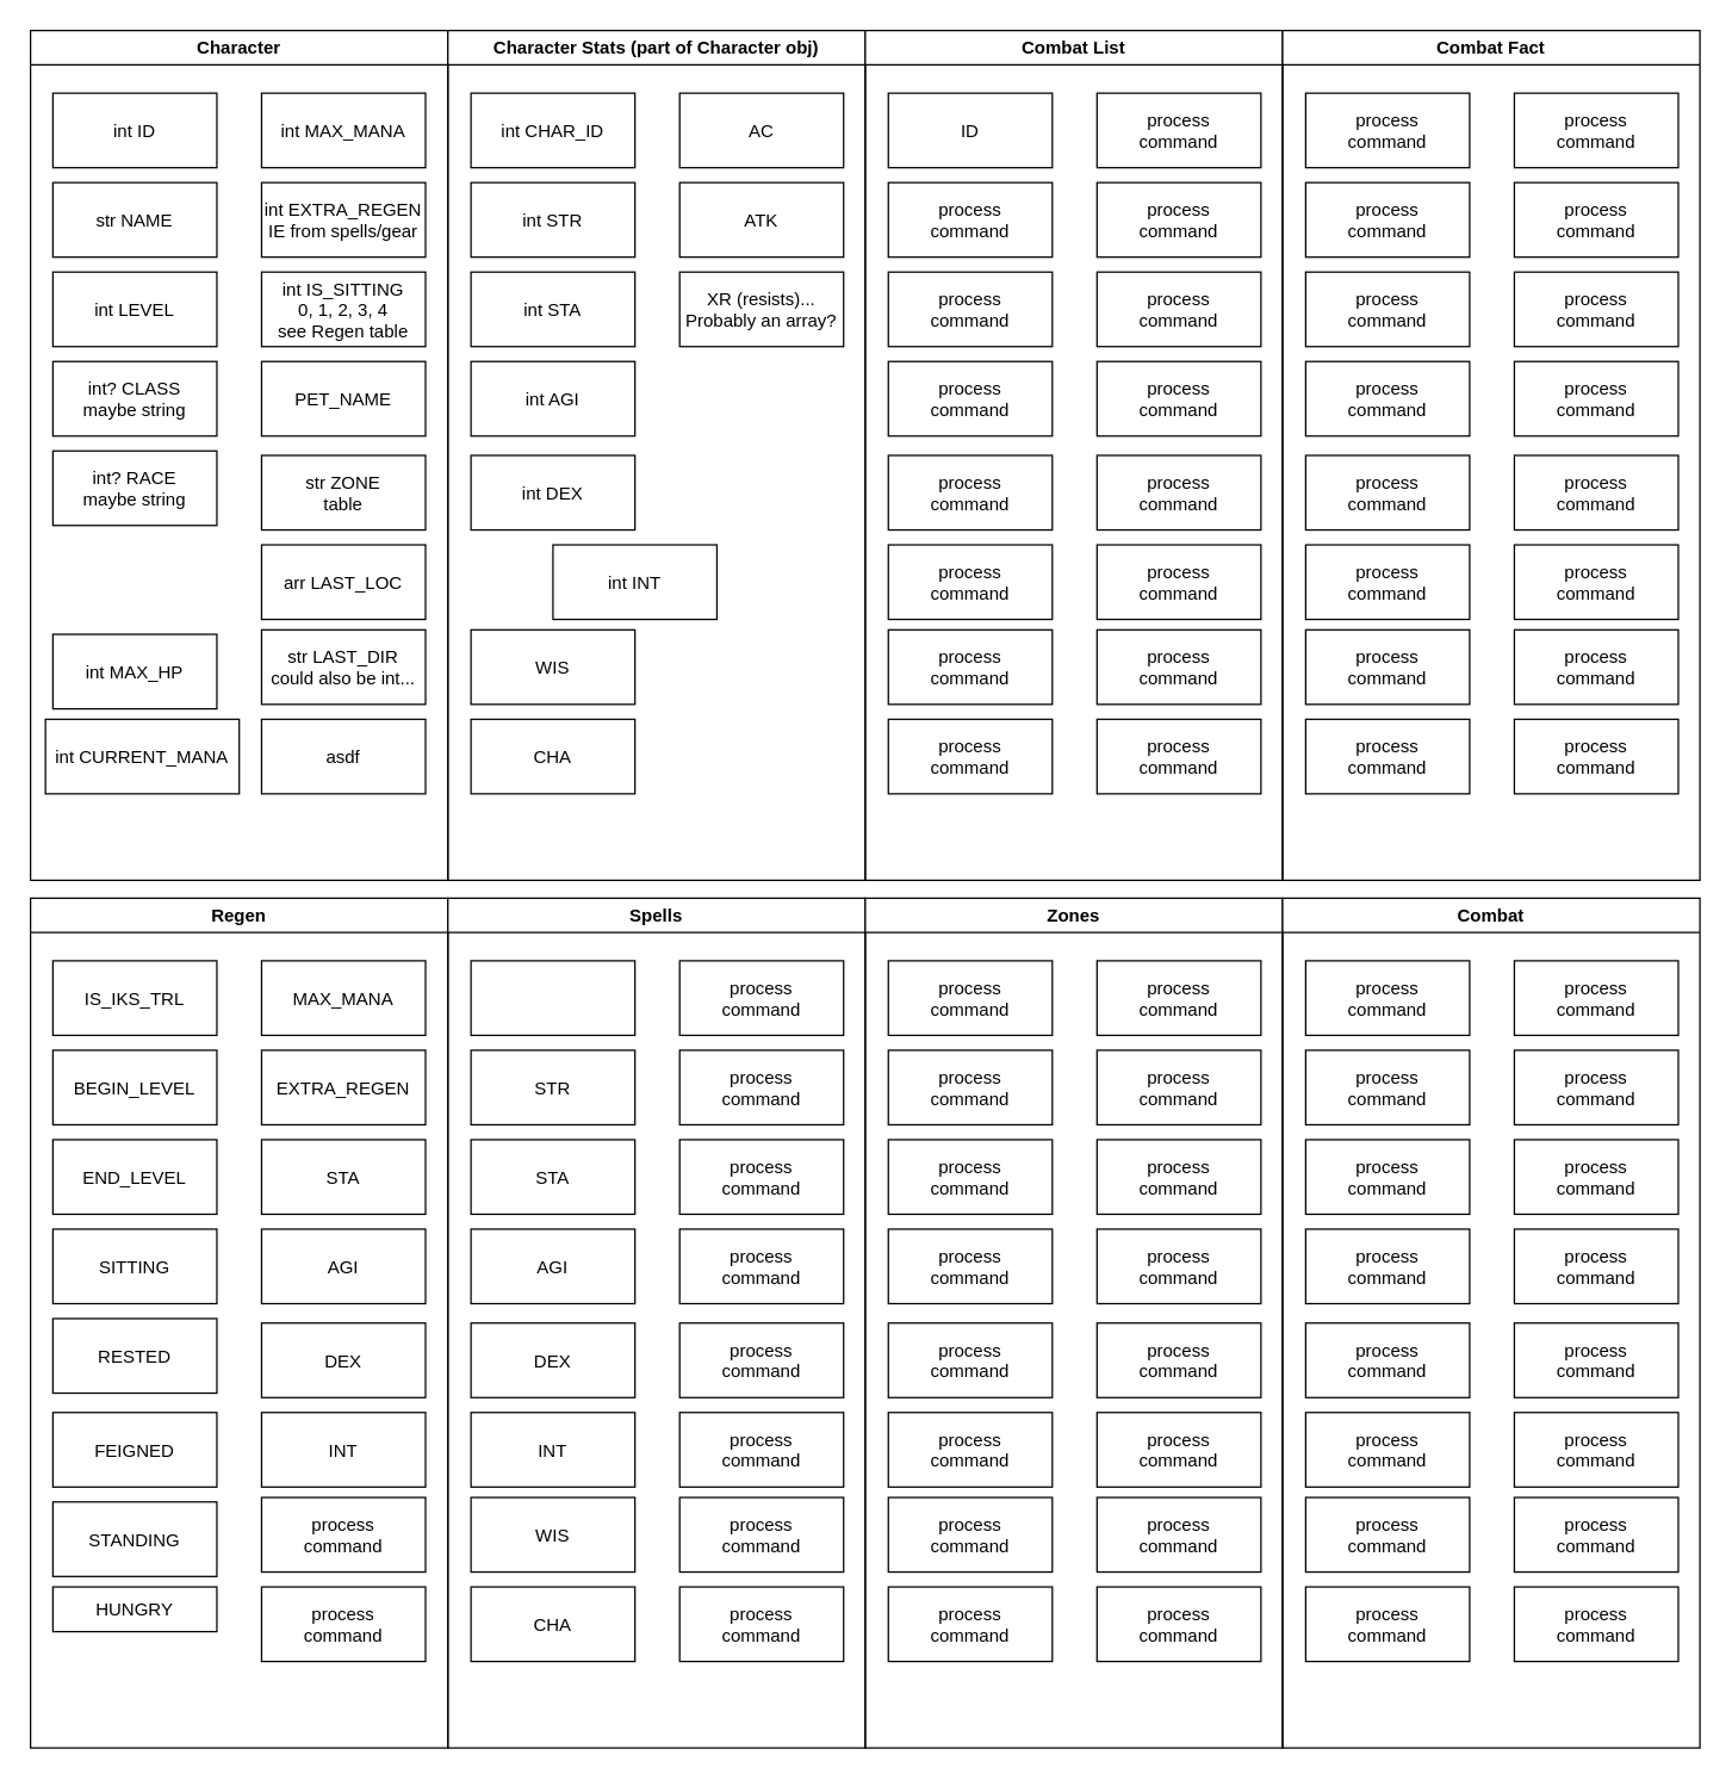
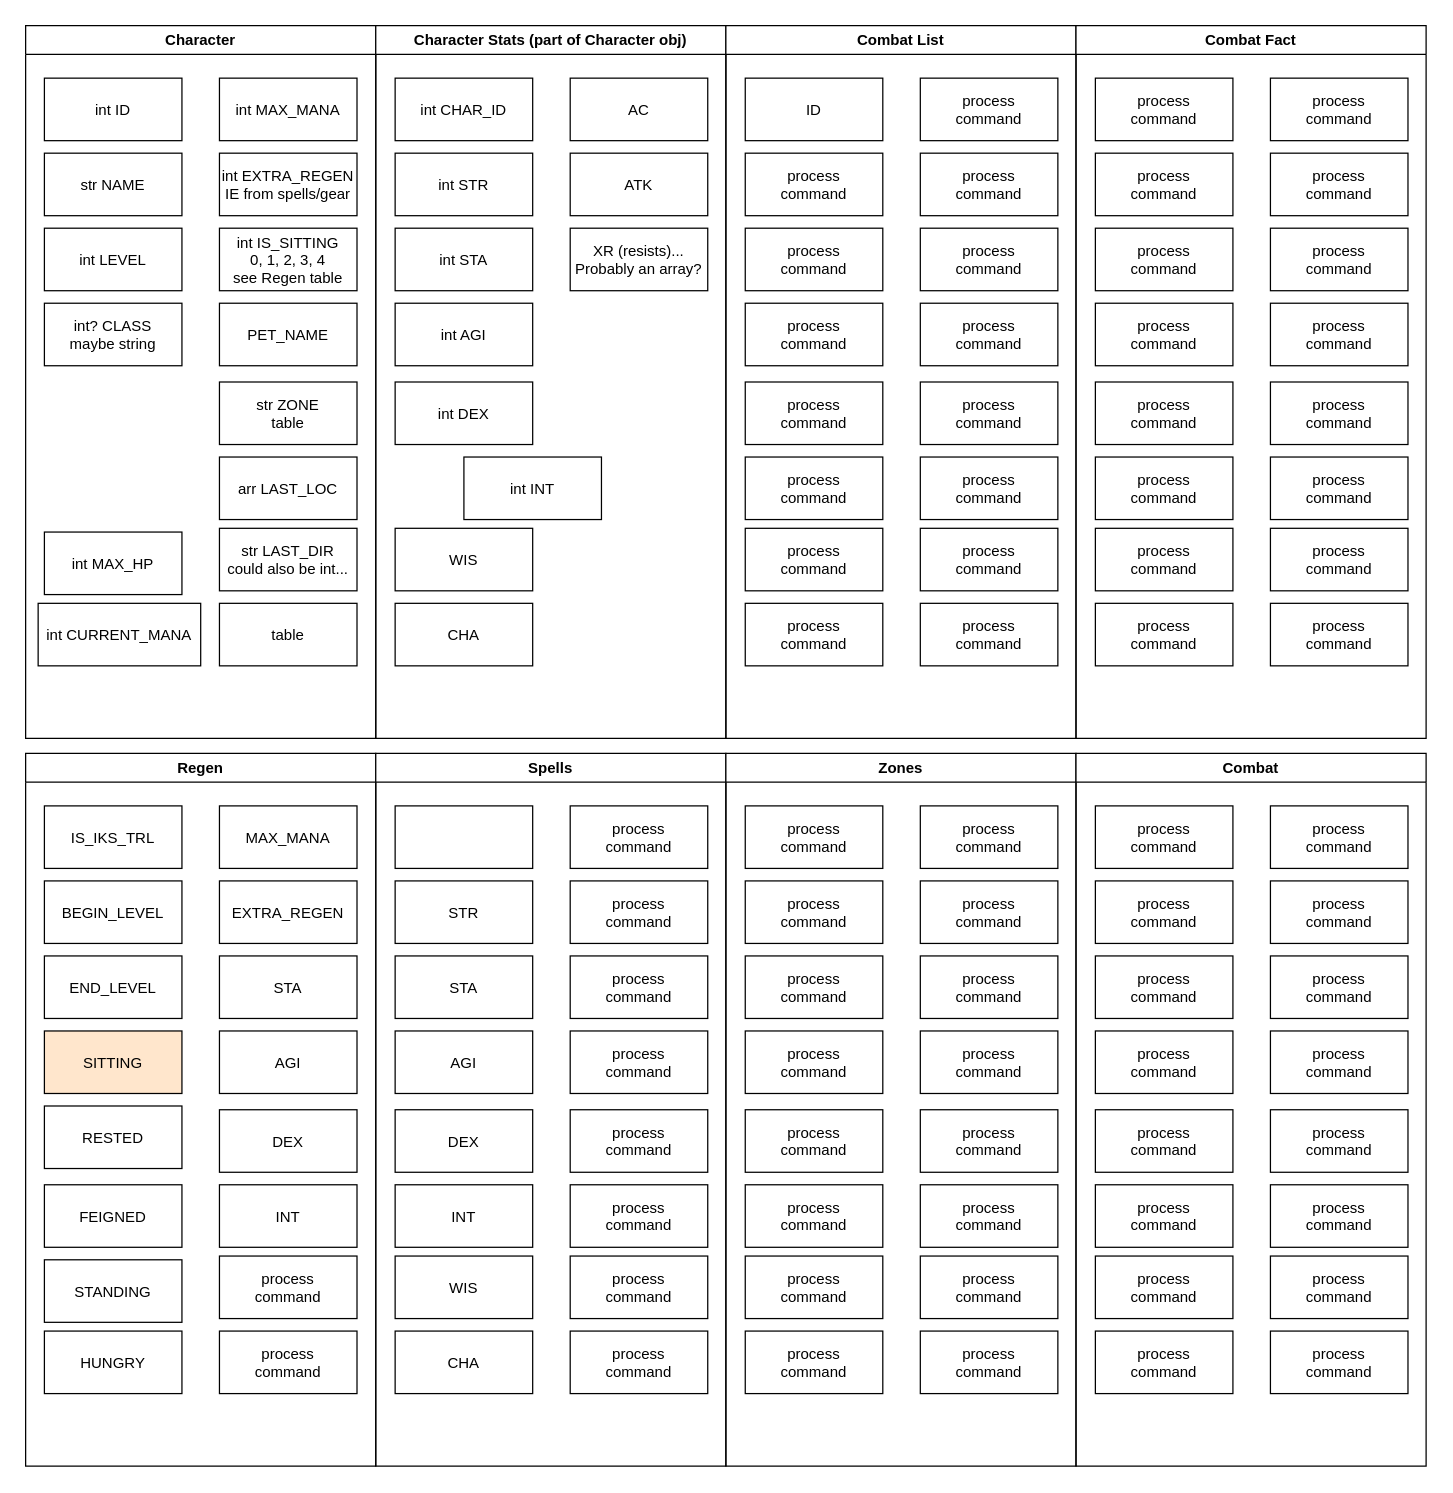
- <mxCell id="5" value="int? RACE&#10;maybe string" style="" vertex="1" parent="2"><mxGeometry x="15" y="282" width="110" height="50" as="geometry" /></mxCell>
- <mxCell id="15" value="asdf" style="" vertex="1" parent="2"><mxGeometry x="155" y="462" width="110" height="50" as="geometry" /></mxCell>
+ <mxCell id="15" value="table" style="" vertex="1" parent="2"><mxGeometry x="155" y="462" width="110" height="50" as="geometry" /></mxCell>
- <mxCell id="68" value="SITTING" style="" vertex="1" parent="64"><mxGeometry x="15" y="222" width="110" height="50" as="geometry" /></mxCell>
+ <mxCell id="68" value="SITTING" style="fillColor=#ffe6cc;" vertex="1" parent="64"><mxGeometry x="15" y="222" width="110" height="50" as="geometry" /></mxCell>
- <mxCell id="71" value="HUNGRY" style="" vertex="1" parent="64"><mxGeometry x="15" y="462" width="110" height="30" as="geometry" /></mxCell>
+ <mxCell id="71" value="HUNGRY" style="" vertex="1" parent="64"><mxGeometry x="15" y="462" width="110" height="50" as="geometry" /></mxCell>
